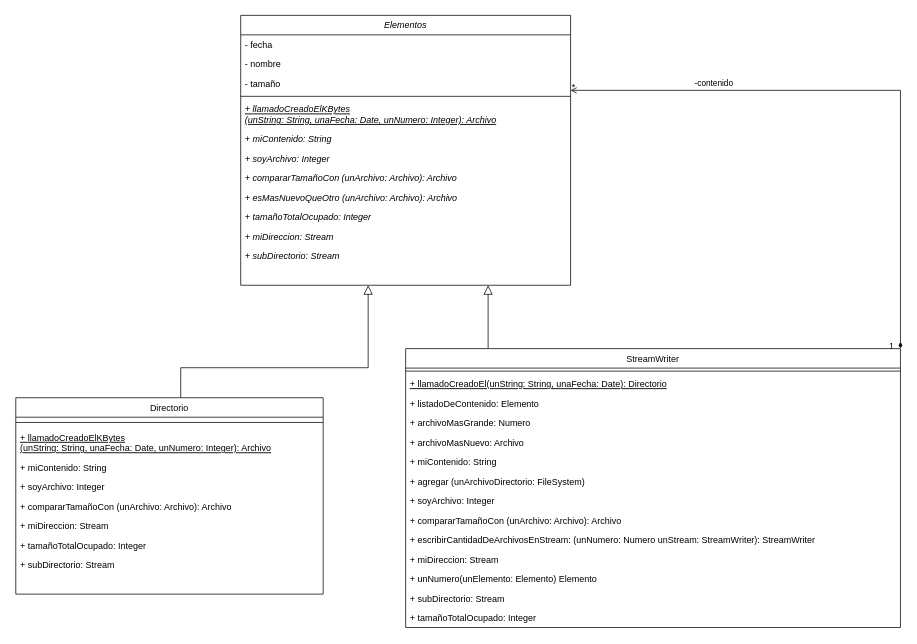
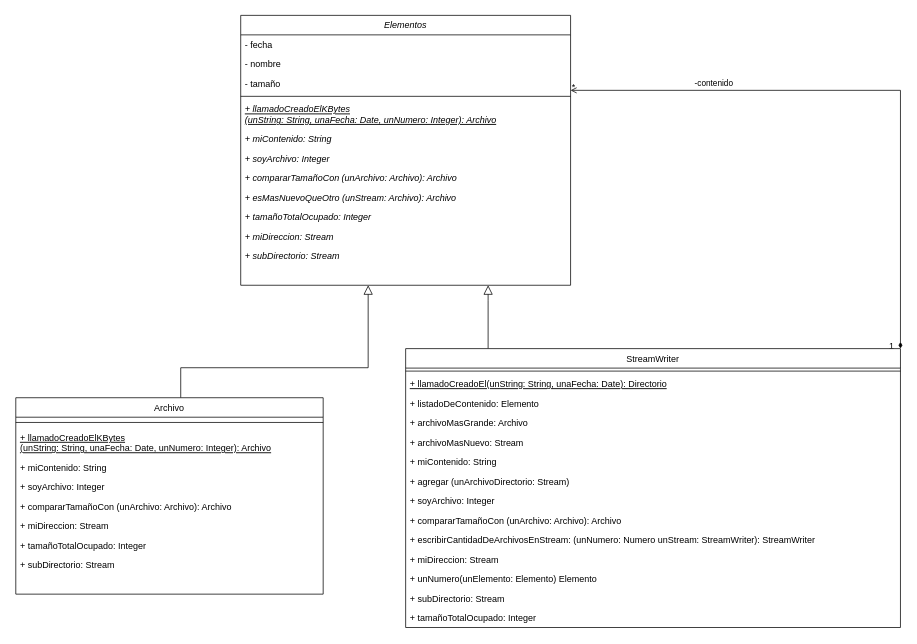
- <mxCell id="17" value="+ esMasNuevoQueOtro (unArchivo: Archivo): Archivo" style="text;strokeColor=none;fillColor=none;align=left;verticalAlign=top;spacingLeft=4;spacingRight=4;overflow=hidden;rotatable=0;points=[[0,0.5],[1,0.5]];portConstraint=eastwest;fontStyle=2" vertex="1" parent="8"><mxGeometry y="230" width="440" height="26" as="geometry" /></mxCell>
+ <mxCell id="17" value="+ esMasNuevoQueOtro (unStream: Archivo): Archivo" style="text;strokeColor=none;fillColor=none;align=left;verticalAlign=top;spacingLeft=4;spacingRight=4;overflow=hidden;rotatable=0;points=[[0,0.5],[1,0.5]];portConstraint=eastwest;fontStyle=2" vertex="1" parent="8"><mxGeometry y="230" width="440" height="26" as="geometry" /></mxCell>
- <mxCell id="21" value="Directorio" style="swimlane;fontStyle=0;align=center;verticalAlign=top;childLayout=stackLayout;horizontal=1;startSize=26;horizontalStack=0;resizeParent=1;resizeLast=0;collapsible=1;marginBottom=0;rounded=0;shadow=0;strokeWidth=1;" parent="1" vertex="1"><mxGeometry x="20" y="530" width="410" height="262" as="geometry"><mxRectangle x="550" y="140" width="160" height="26" as="alternateBounds" /></mxGeometry></mxCell>
+ <mxCell id="21" value="Archivo" style="swimlane;fontStyle=0;align=center;verticalAlign=top;childLayout=stackLayout;horizontal=1;startSize=26;horizontalStack=0;resizeParent=1;resizeLast=0;collapsible=1;marginBottom=0;rounded=0;shadow=0;strokeWidth=1;" parent="1" vertex="1"><mxGeometry x="20" y="530" width="410" height="262" as="geometry"><mxRectangle x="550" y="140" width="160" height="26" as="alternateBounds" /></mxGeometry></mxCell>
- <mxCell id="34" value="+ archivoMasGrande: Numero" style="text;strokeColor=none;fillColor=none;align=left;verticalAlign=top;spacingLeft=4;spacingRight=4;overflow=hidden;rotatable=0;points=[[0,0.5],[1,0.5]];portConstraint=eastwest;" parent="30" vertex="1"><mxGeometry y="86" width="660" height="26" as="geometry" /></mxCell>
+ <mxCell id="34" value="+ archivoMasGrande: Archivo" style="text;strokeColor=none;fillColor=none;align=left;verticalAlign=top;spacingLeft=4;spacingRight=4;overflow=hidden;rotatable=0;points=[[0,0.5],[1,0.5]];portConstraint=eastwest;" parent="30" vertex="1"><mxGeometry y="86" width="660" height="26" as="geometry" /></mxCell>
- <mxCell id="35" value="+ archivoMasNuevo: Archivo" style="text;strokeColor=none;fillColor=none;align=left;verticalAlign=top;spacingLeft=4;spacingRight=4;overflow=hidden;rotatable=0;points=[[0,0.5],[1,0.5]];portConstraint=eastwest;" parent="30" vertex="1"><mxGeometry y="112" width="660" height="26" as="geometry" /></mxCell>
+ <mxCell id="35" value="+ archivoMasNuevo: Stream" style="text;strokeColor=none;fillColor=none;align=left;verticalAlign=top;spacingLeft=4;spacingRight=4;overflow=hidden;rotatable=0;points=[[0,0.5],[1,0.5]];portConstraint=eastwest;" parent="30" vertex="1"><mxGeometry y="112" width="660" height="26" as="geometry" /></mxCell>
- <mxCell id="37" value="+ agregar (unArchivoDirectorio: FileSystem)" style="text;strokeColor=none;fillColor=none;align=left;verticalAlign=top;spacingLeft=4;spacingRight=4;overflow=hidden;rotatable=0;points=[[0,0.5],[1,0.5]];portConstraint=eastwest;fontStyle=0" parent="30" vertex="1"><mxGeometry y="164" width="660" height="26" as="geometry" /></mxCell>
+ <mxCell id="37" value="+ agregar (unArchivoDirectorio: Stream)" style="text;strokeColor=none;fillColor=none;align=left;verticalAlign=top;spacingLeft=4;spacingRight=4;overflow=hidden;rotatable=0;points=[[0,0.5],[1,0.5]];portConstraint=eastwest;fontStyle=0" parent="30" vertex="1"><mxGeometry y="164" width="660" height="26" as="geometry" /></mxCell>
